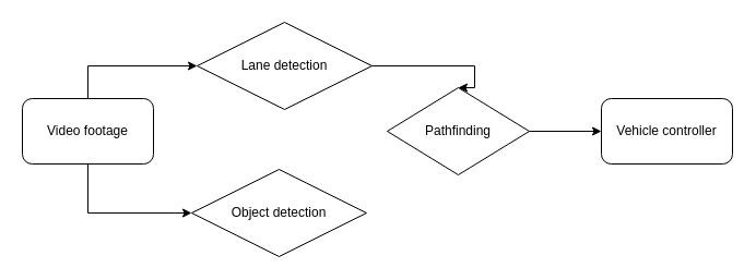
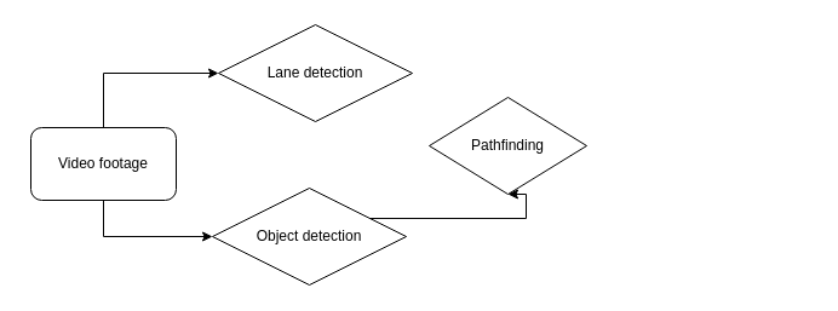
- <mxCell id="5" style="edgeStyle=orthogonalEdgeStyle;rounded=0;orthogonalLoop=1;jettySize=auto;html=1;exitX=1;exitY=0.5;exitDx=0;exitDy=0;entryX=0.5;entryY=0;entryDx=0;entryDy=0;" edge="1" parent="1" source="6" target="10"><mxGeometry relative="1" as="geometry"><mxPoint x="434" y="80" as="targetPoint" /><Array as="points"><mxPoint x="434" y="60" /></Array></mxGeometry></mxCell>
- <mxCell id="4" value="Video footage" style="rounded=1;whiteSpace=wrap;html=1;" vertex="1" parent="1"><mxGeometry x="20" y="90" width="120" height="60" as="geometry" /></mxCell>
+ <mxCell id="4" value="Video footage" style="rounded=1;whiteSpace=wrap;html=1;" vertex="1" parent="1"><mxGeometry x="25" y="105" width="120" height="60" as="geometry" /></mxCell>
- <mxCell id="9" style="edgeStyle=orthogonalEdgeStyle;rounded=0;orthogonalLoop=1;jettySize=auto;html=1;" edge="1" parent="1" source="10" target="11"><mxGeometry relative="1" as="geometry" /></mxCell>
- <mxCell id="11" value="Vehicle controller" style="rounded=1;whiteSpace=wrap;html=1;" vertex="1" parent="1"><mxGeometry x="550" y="90" width="120" height="60" as="geometry" /></mxCell>
+ <mxCell id="7" style="edgeStyle=orthogonalEdgeStyle;rounded=0;orthogonalLoop=1;jettySize=auto;html=1;entryX=0.5;entryY=1;entryDx=0;entryDy=0;" edge="1" parent="1" source="8" target="10"><mxGeometry relative="1" as="geometry"><Array as="points"><mxPoint x="434" y="180" /></Array></mxGeometry></mxCell>
